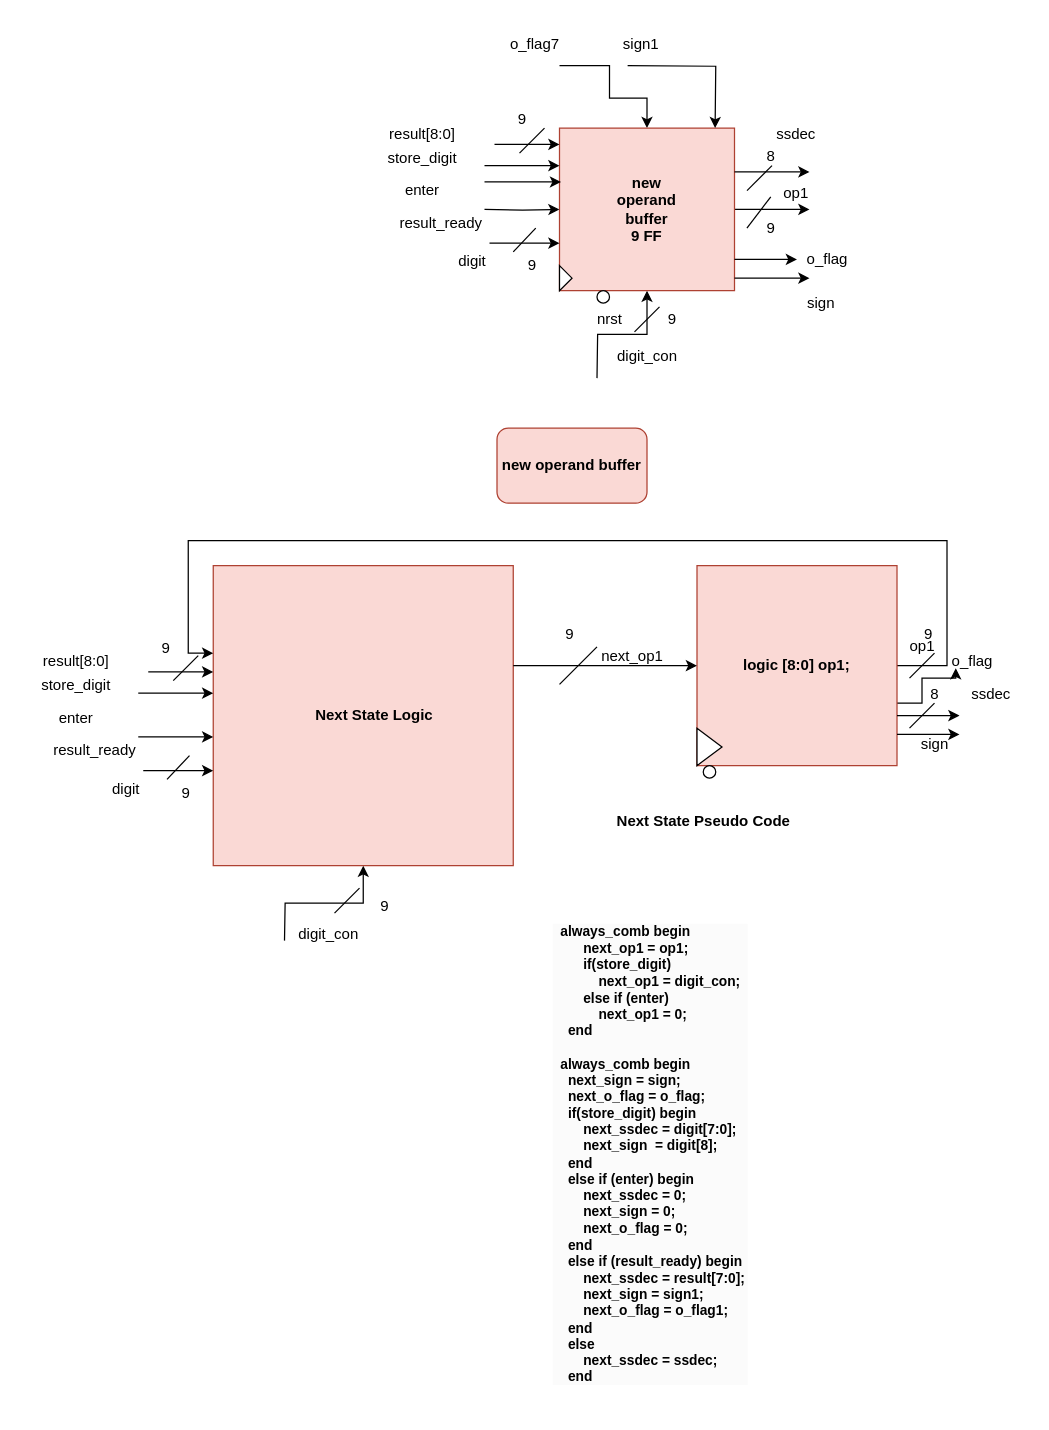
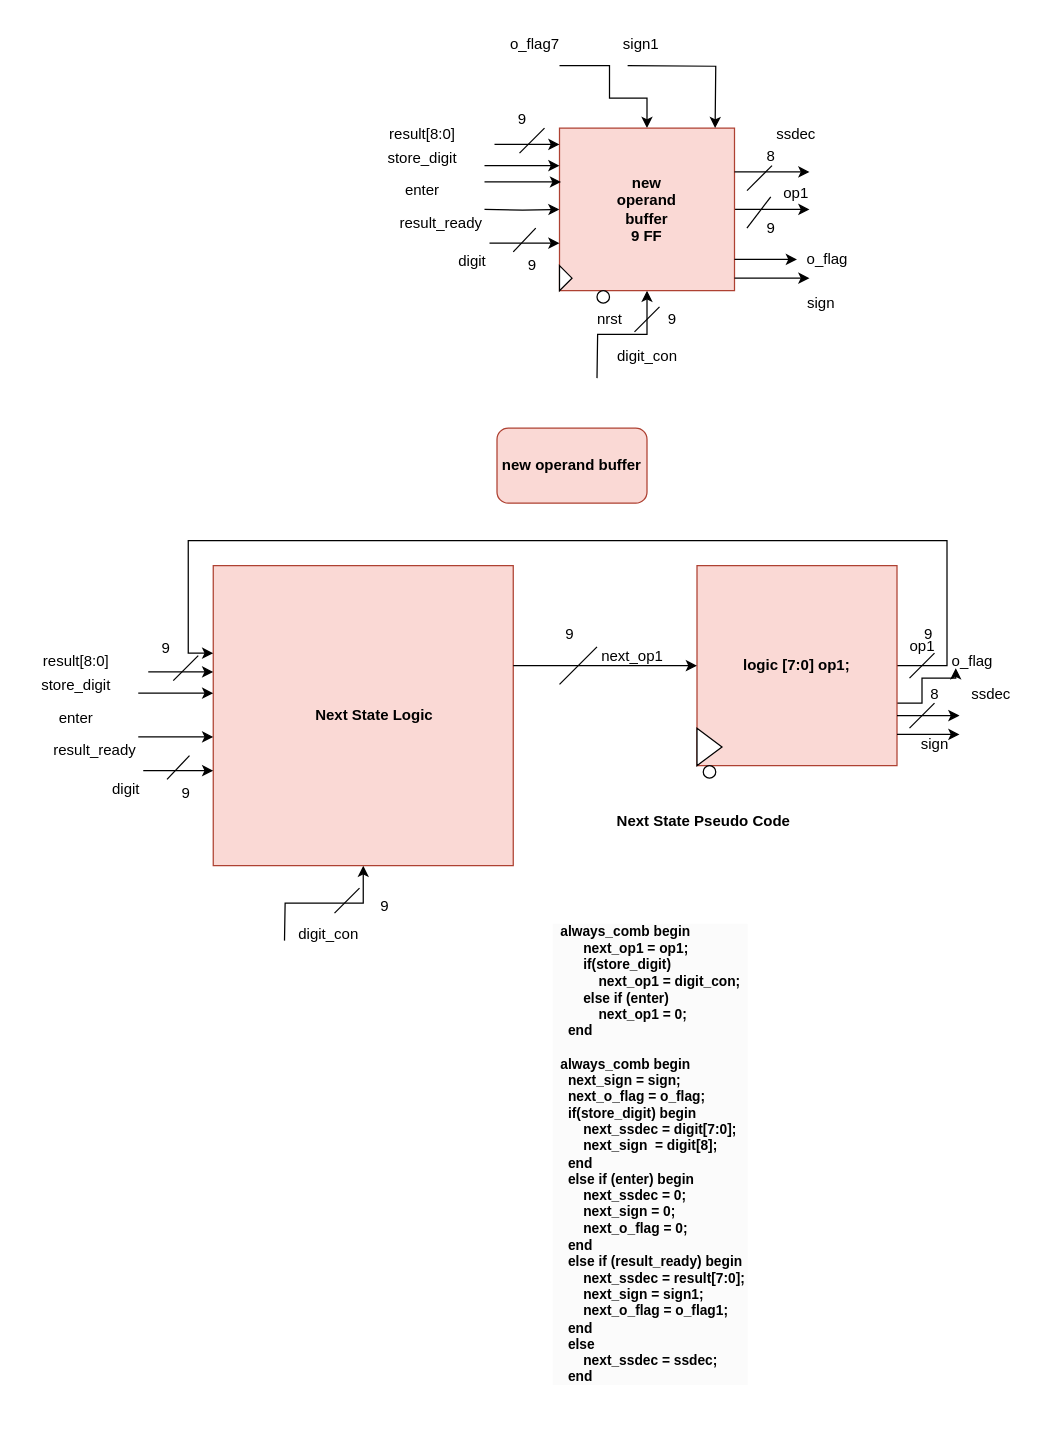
- <mxCell id="26" value="&lt;b&gt;logic [8:0] op1;&lt;/b&gt;" style="whiteSpace=wrap;html=1;aspect=fixed;fillColor=#fad9d5;strokeColor=#ae4132;" parent="1" vertex="1"><mxGeometry x="557" y="452" width="160" height="160" as="geometry" /></mxCell>
+ <mxCell id="26" value="&lt;b&gt;logic [7:0] op1;&lt;/b&gt;" style="whiteSpace=wrap;html=1;aspect=fixed;fillColor=#fad9d5;strokeColor=#ae4132;" parent="1" vertex="1"><mxGeometry x="557" y="452" width="160" height="160" as="geometry" /></mxCell>
